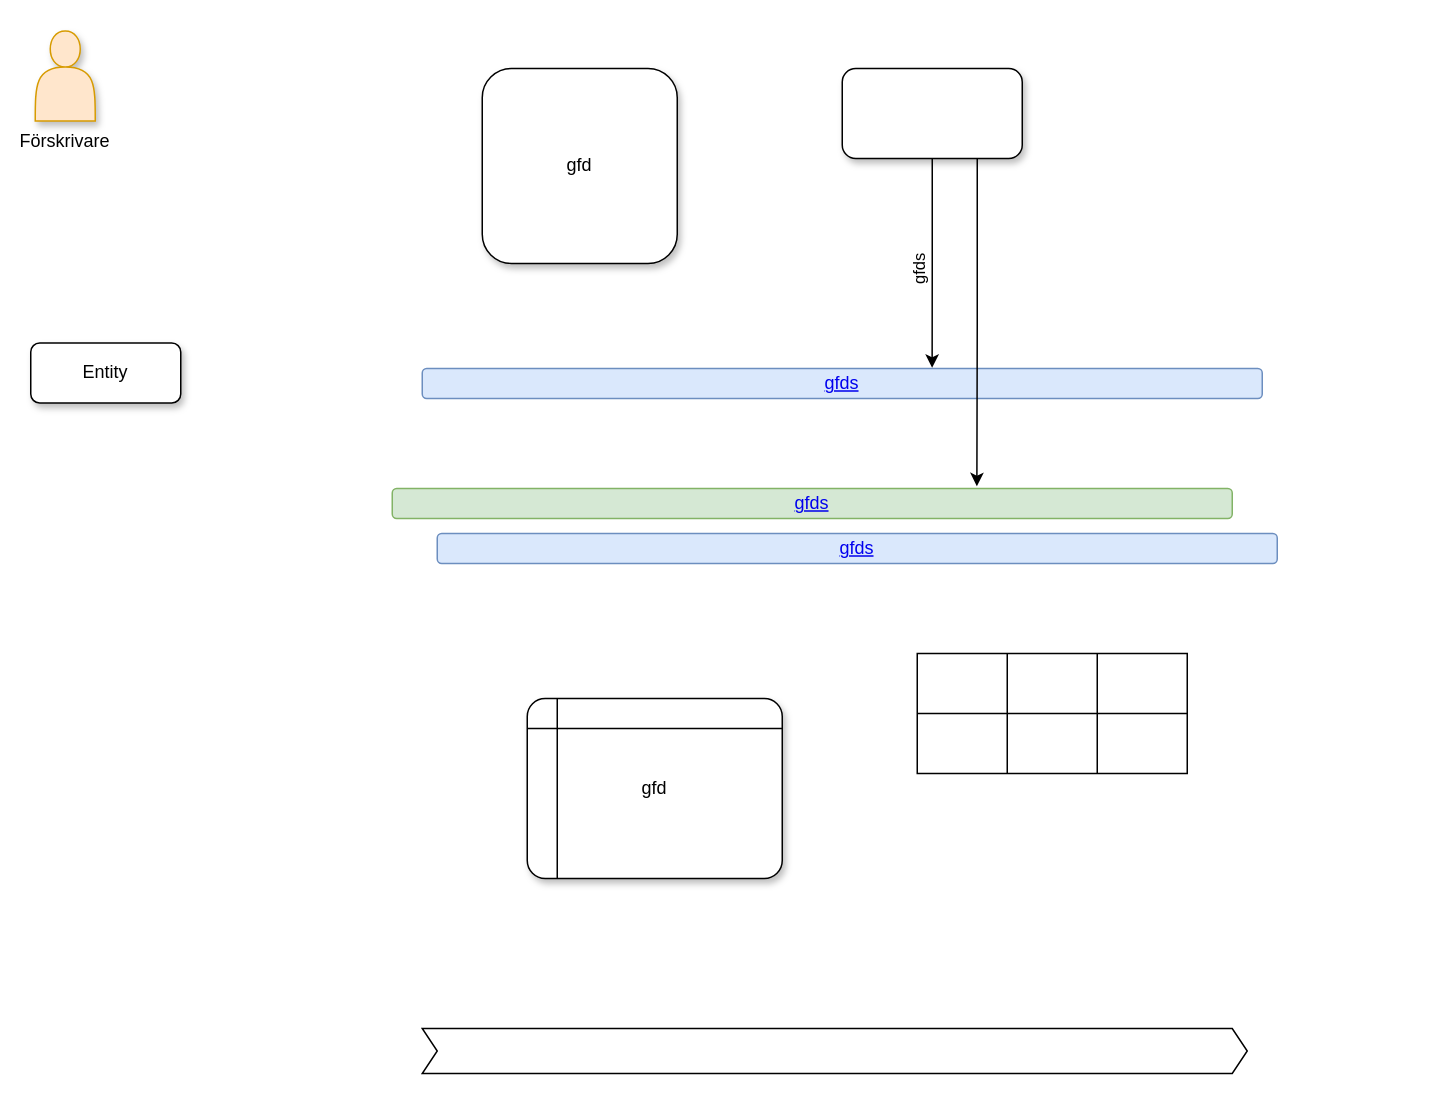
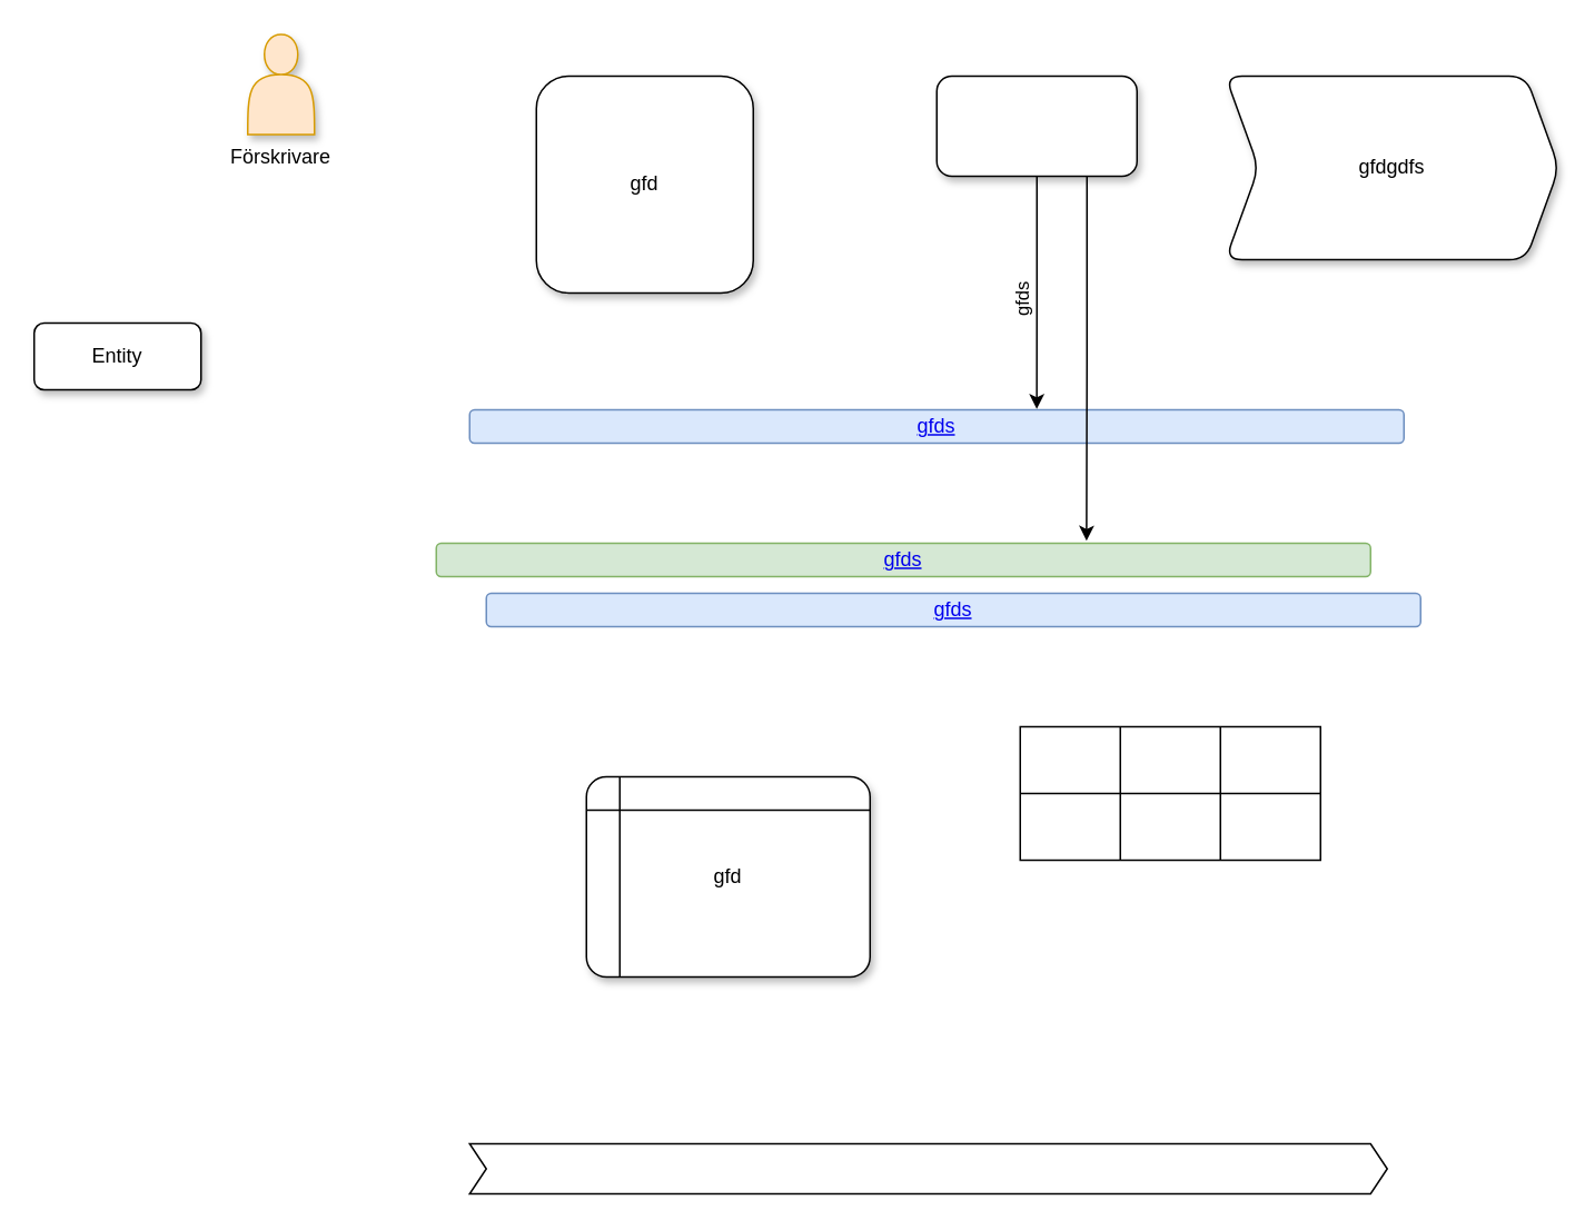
- <mxCell id="9" value="Förskrivare" style="shape=actor;whiteSpace=wrap;html=1;rounded=1;shadow=1;labelPosition=center;verticalLabelPosition=bottom;align=center;verticalAlign=top;fillColor=#ffe6cc;strokeColor=#d79b00;" parent="1" vertex="1"><mxGeometry x="23" y="20" width="40" height="60" as="geometry" /></mxCell>
+ <mxCell id="9" value="Förskrivare" style="shape=actor;whiteSpace=wrap;html=1;rounded=1;shadow=1;labelPosition=center;verticalLabelPosition=bottom;align=center;verticalAlign=top;fillColor=#ffe6cc;strokeColor=#d79b00;" parent="1" vertex="1"><mxGeometry x="148" y="20" width="40" height="60" as="geometry" /></mxCell>
+ <mxCell id="8" value="gfdgdfs" style="shape=step;perimeter=stepPerimeter;whiteSpace=wrap;html=1;fixedSize=1;rounded=1;shadow=1;" parent="1" vertex="1"><mxGeometry x="734" y="45" width="200" height="110" as="geometry" /></mxCell>
- <mxCell id="22" value="Entity" style="whiteSpace=wrap;html=1;align=center;rounded=1;shadow=1;" parent="1" vertex="1"><mxGeometry x="20" y="228" width="100" height="40" as="geometry" /></mxCell>
+ <mxCell id="22" value="Entity" style="whiteSpace=wrap;html=1;align=center;rounded=1;shadow=1;" parent="1" vertex="1"><mxGeometry x="20" y="193" width="100" height="40" as="geometry" /></mxCell>
